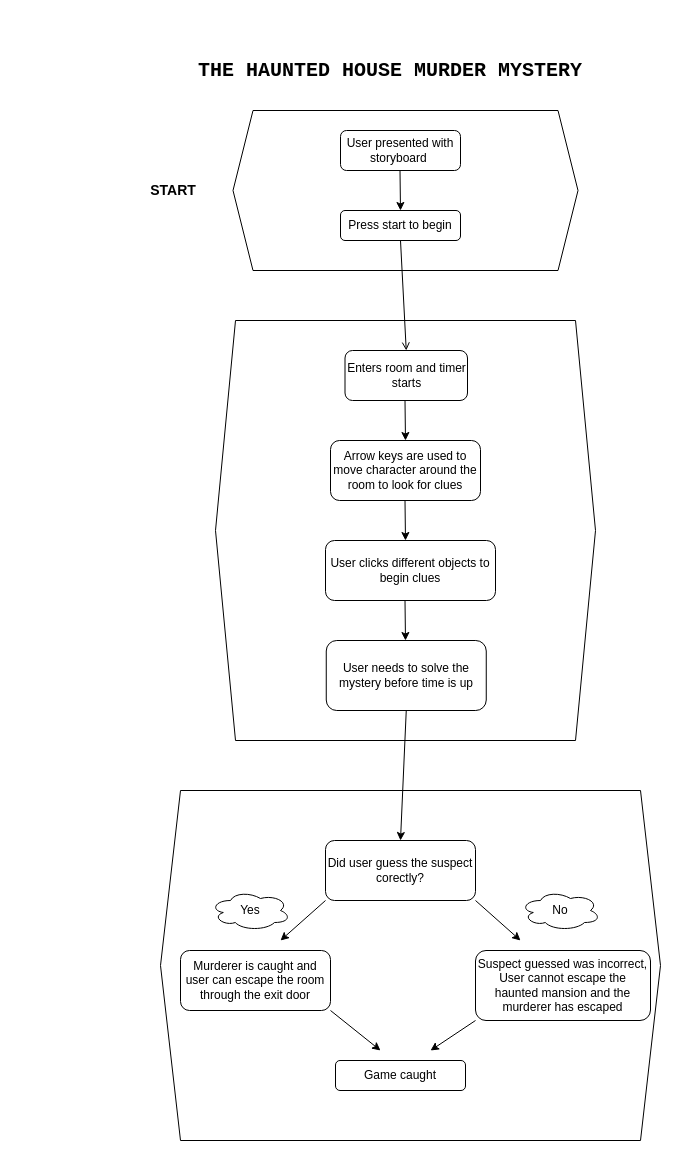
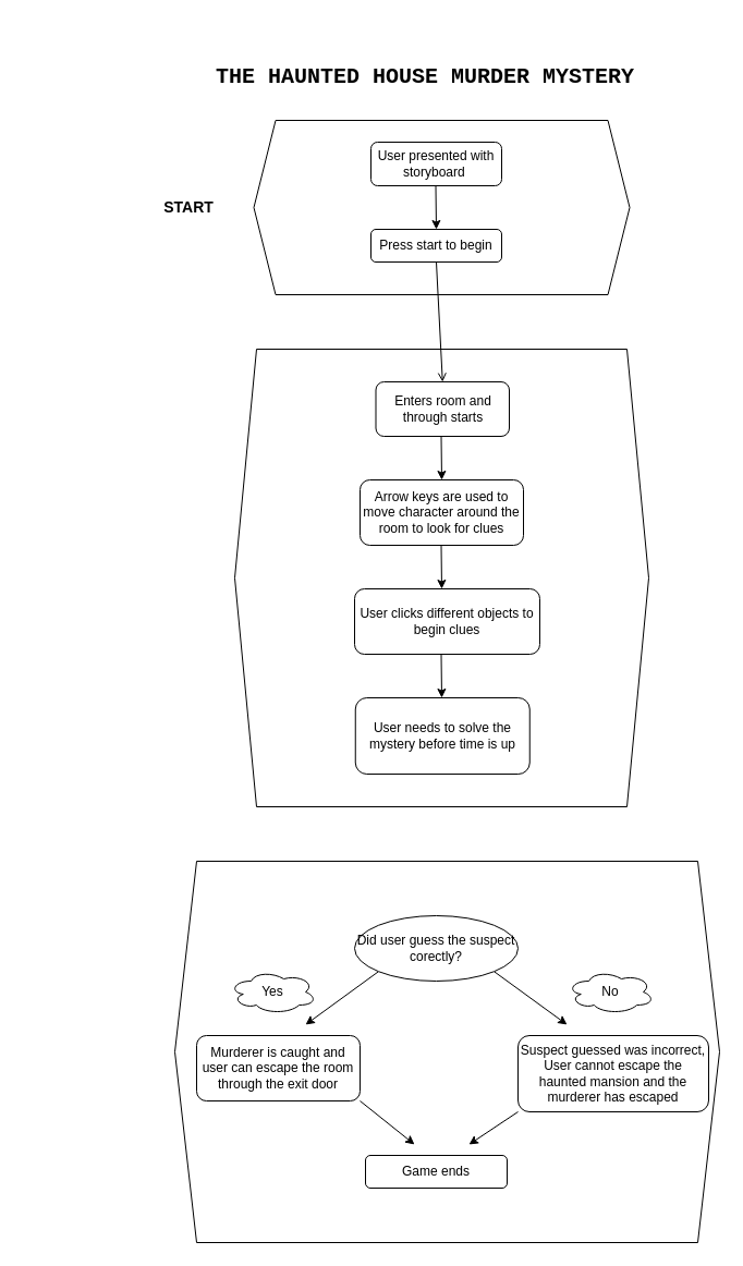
- <mxCell id="9" value="Enters room and timer starts" style="rounded=1;whiteSpace=wrap;html=1;" vertex="1" parent="1"><mxGeometry x="344.5" y="350" width="122.5" height="50" as="geometry" /></mxCell>
+ <mxCell id="9" value="Enters room and through starts" style="rounded=1;whiteSpace=wrap;html=1;" vertex="1" parent="1"><mxGeometry x="344.5" y="350" width="122.5" height="50" as="geometry" /></mxCell>
- <mxCell id="11" style="edgeStyle=none;html=1;exitX=0.5;exitY=1;exitDx=0;exitDy=0;entryX=0.5;entryY=0;entryDx=0;entryDy=0;fontSize=14;" edge="1" parent="1" source="12" target="20"><mxGeometry relative="1" as="geometry" /></mxCell>
- <mxCell id="20" value="Did user guess the suspect corectly?" style="rounded=1;whiteSpace=wrap;html=1;" vertex="1" parent="1"><mxGeometry x="325" y="840" width="150" height="60" as="geometry" /></mxCell>
+ <mxCell id="20" value="Did user guess the suspect corectly?" style="ellipse;whiteSpace=wrap;html=1;" vertex="1" parent="1"><mxGeometry x="325" y="840" width="150" height="60" as="geometry" /></mxCell>
- <mxCell id="25" value="Game caught" style="rounded=1;whiteSpace=wrap;html=1;" vertex="1" parent="1"><mxGeometry x="335" y="1060" width="130" height="30" as="geometry" /></mxCell>
+ <mxCell id="25" value="Game ends" style="rounded=1;whiteSpace=wrap;html=1;" vertex="1" parent="1"><mxGeometry x="335" y="1060" width="130" height="30" as="geometry" /></mxCell>
